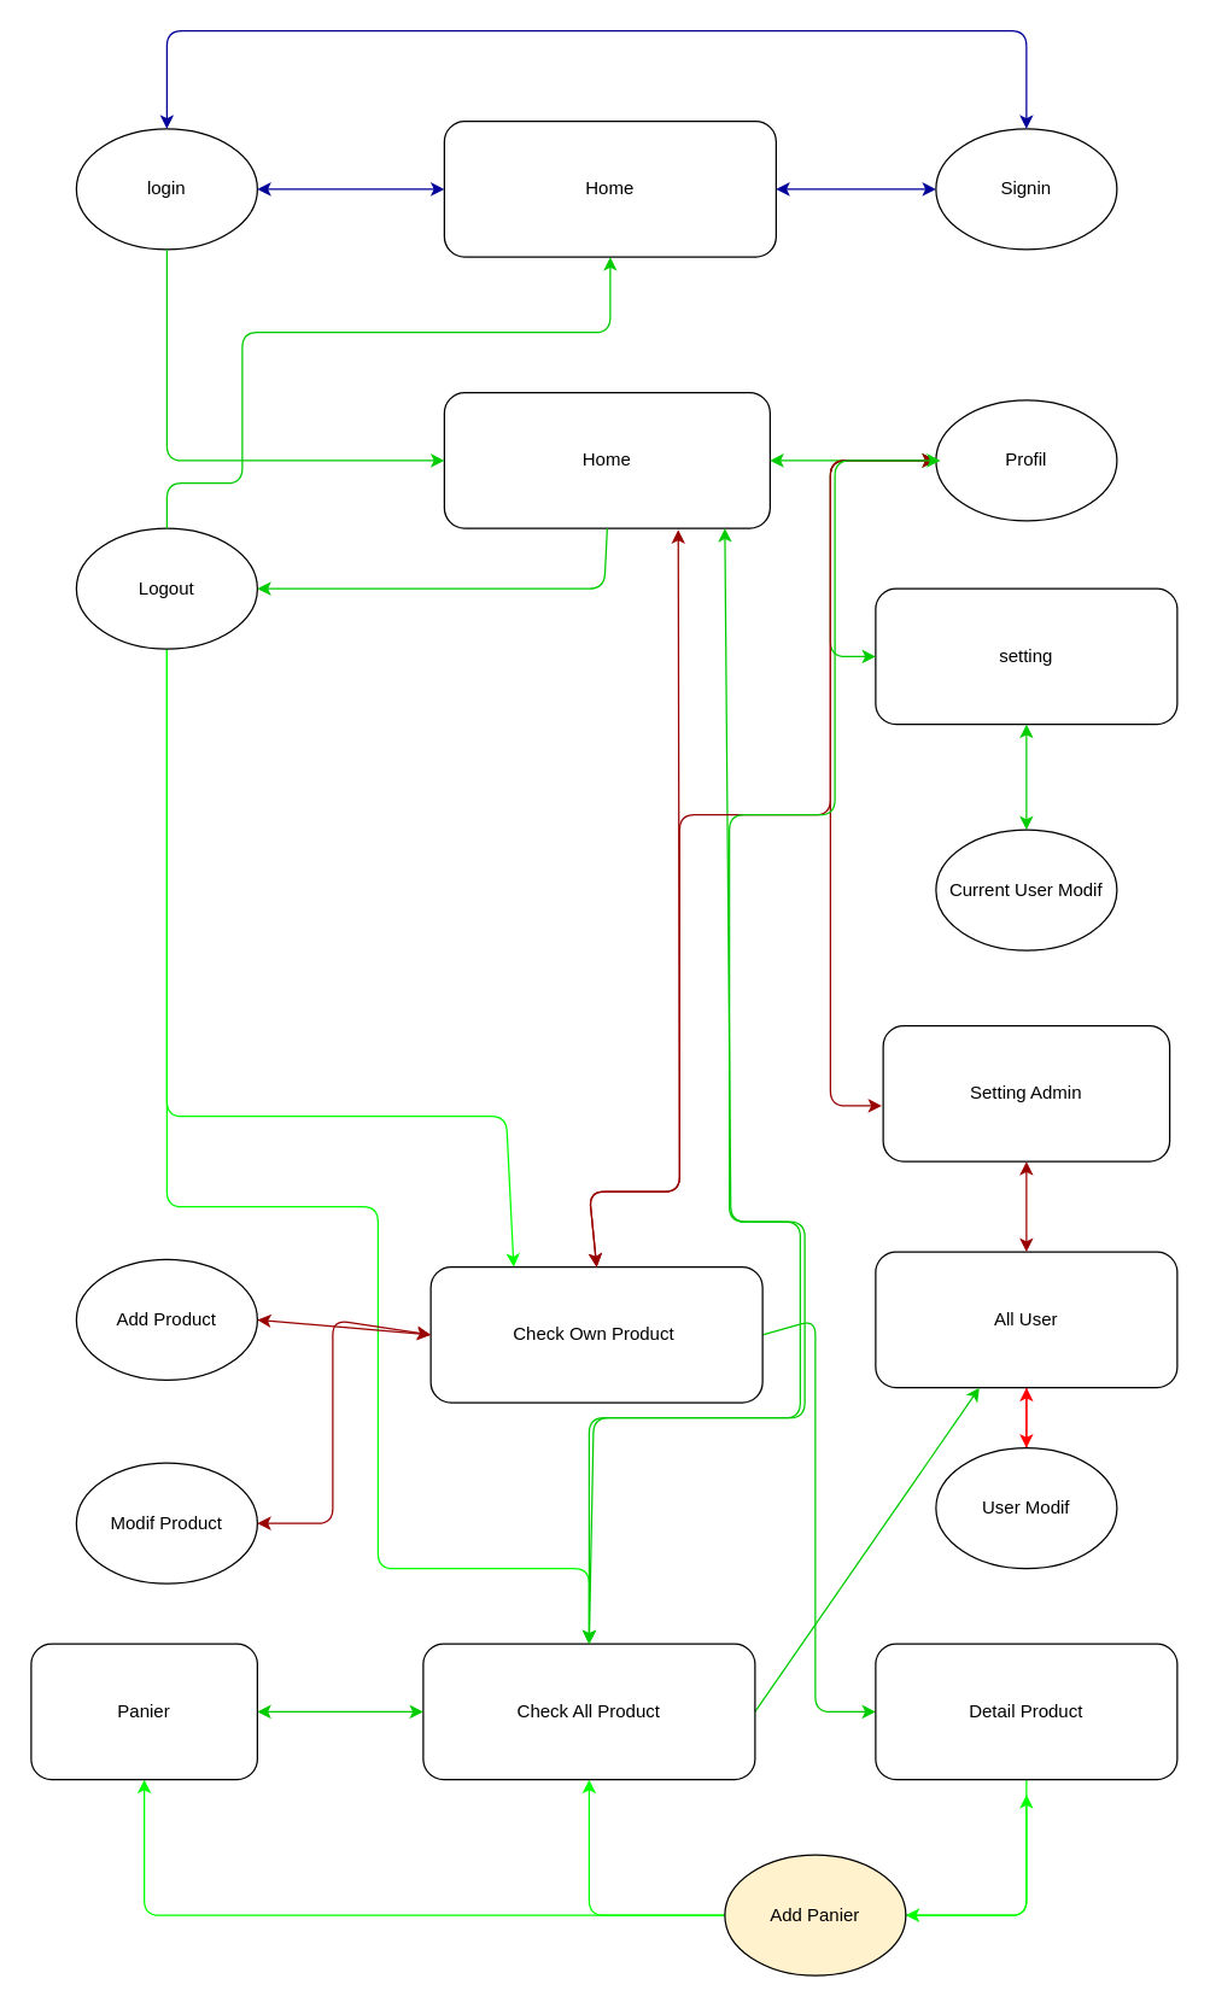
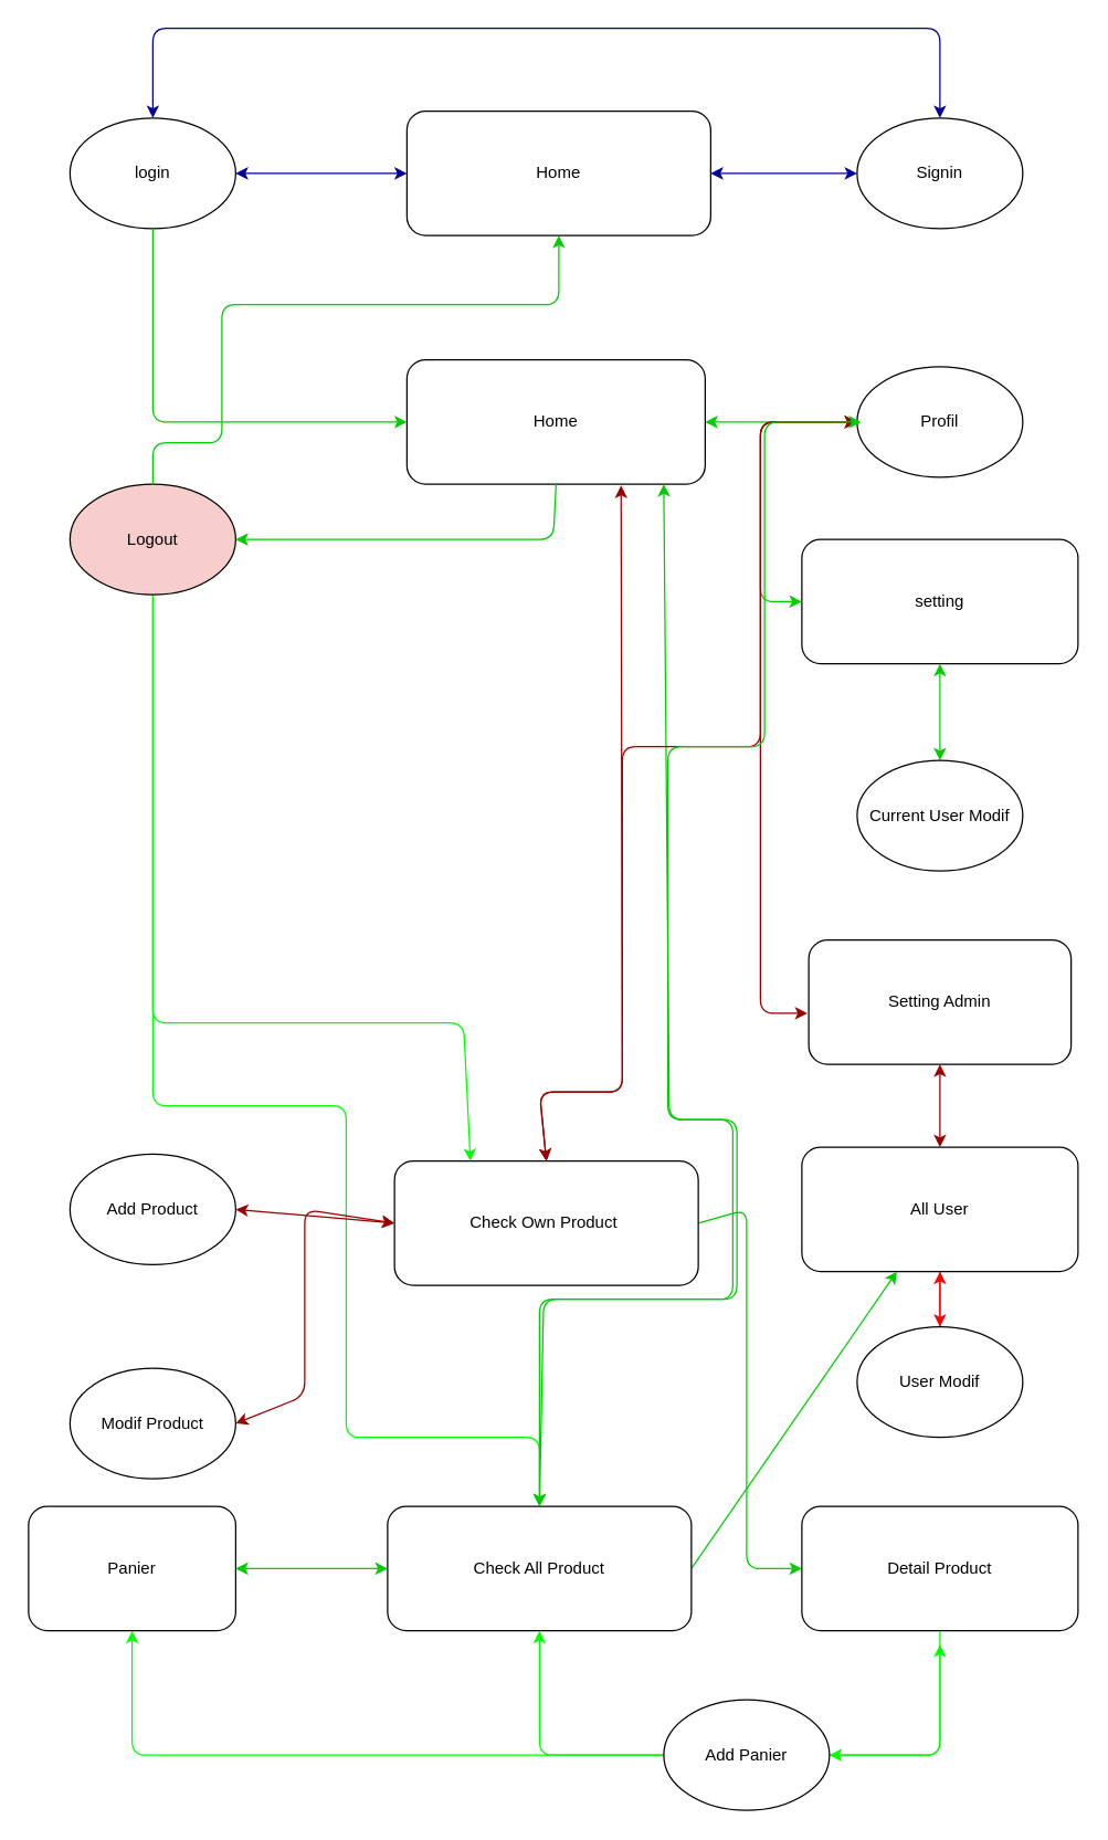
- <mxCell id="20" value="Logout" style="ellipse;whiteSpace=wrap;html=1;" parent="1" vertex="1"><mxGeometry x="50" y="350" width="120" height="80" as="geometry" /></mxCell>
+ <mxCell id="20" value="Logout" style="ellipse;whiteSpace=wrap;html=1;fillColor=#f8cecc;" parent="1" vertex="1"><mxGeometry x="50" y="350" width="120" height="80" as="geometry" /></mxCell>
- <mxCell id="30" value="Modif Product" style="ellipse;whiteSpace=wrap;html=1;" parent="1" vertex="1"><mxGeometry x="50" y="970" width="120" height="80" as="geometry" /></mxCell>
+ <mxCell id="30" value="Modif Product" style="ellipse;whiteSpace=wrap;html=1;" parent="1" vertex="1"><mxGeometry x="50" y="990" width="120" height="80" as="geometry" /></mxCell>
- <mxCell id="46" value="Add Panier" style="ellipse;whiteSpace=wrap;html=1;fillColor=#fff2cc;" vertex="1" parent="1"><mxGeometry x="480" y="1230" width="120" height="80" as="geometry" /></mxCell>
+ <mxCell id="46" value="Add Panier" style="ellipse;whiteSpace=wrap;html=1;" vertex="1" parent="1"><mxGeometry x="480" y="1230" width="120" height="80" as="geometry" /></mxCell>
